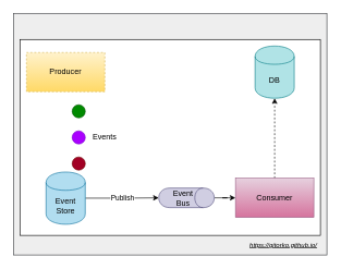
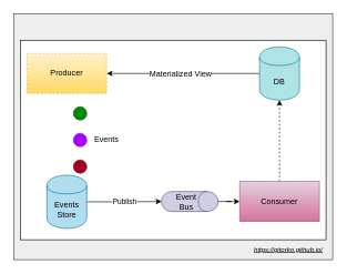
+ <mxCell id="15" style="edgeStyle=orthogonalEdgeStyle;rounded=0;orthogonalLoop=1;jettySize=auto;html=1;entryX=1;entryY=0.5;entryDx=0;entryDy=0;" edge="1" parent="1" source="17" target="4"><mxGeometry relative="1" as="geometry" /></mxCell>
+ <mxCell id="16" value="Materialized View" style="text;html=1;align=center;verticalAlign=middle;resizable=0;points=[];labelBackgroundColor=#ffffff;" vertex="1" connectable="0" parent="15"><mxGeometry x="0.252" y="1" relative="1" as="geometry"><mxPoint x="24" y="-1" as="offset" /></mxGeometry></mxCell>
- <mxCell id="6" value="Event Store" style="shape=cylinder;whiteSpace=wrap;html=1;boundedLbl=1;backgroundOutline=1;fillColor=#b1ddf0;strokeColor=#10739e;" vertex="1" parent="1"><mxGeometry x="70" y="263" width="60" height="80" as="geometry" /></mxCell>
+ <mxCell id="6" value="Events Store" style="shape=cylinder;whiteSpace=wrap;html=1;boundedLbl=1;backgroundOutline=1;fillColor=#b1ddf0;strokeColor=#10739e;" vertex="1" parent="1"><mxGeometry x="70" y="263" width="60" height="80" as="geometry" /></mxCell>
